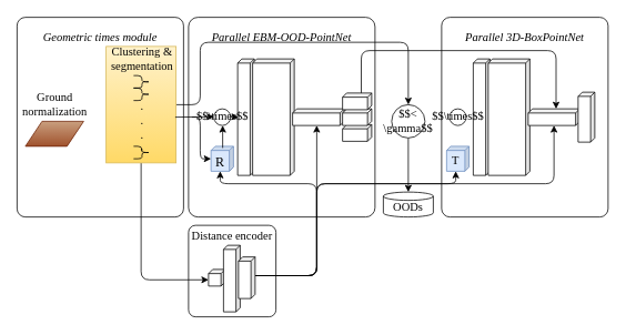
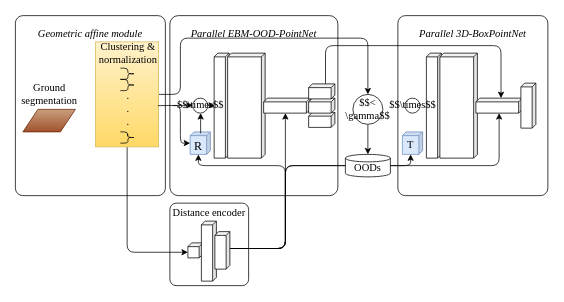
- <mxCell id="18" value="&lt;div&gt;Clustering &amp;amp; &lt;br&gt;&lt;/div&gt;&lt;div&gt;segmentation&lt;br&gt;&lt;/div&gt;" style="text;html=1;resizable=0;autosize=1;align=center;verticalAlign=middle;points=[];fillColor=none;strokeColor=none;rounded=0;fontFamily=Times New Roman;fontSize=14;" parent="1" vertex="1"><mxGeometry x="125" y="50" width="90" height="40" as="geometry" /></mxCell>
+ <mxCell id="18" value="&lt;div&gt;Clustering &amp;amp; &lt;br&gt;&lt;/div&gt;&lt;div&gt;normalization&lt;br&gt;&lt;/div&gt;" style="text;html=1;resizable=0;autosize=1;align=center;verticalAlign=middle;points=[];fillColor=none;strokeColor=none;rounded=0;fontFamily=Times New Roman;fontSize=14;" parent="1" vertex="1"><mxGeometry x="125" y="50" width="90" height="40" as="geometry" /></mxCell>
- <mxCell id="15" value="&lt;div&gt;&lt;font style=&quot;font-size: 14px&quot;&gt;Ground&lt;br&gt;&lt;/font&gt;&lt;/div&gt;&lt;div&gt;&lt;font style=&quot;font-size: 12px&quot;&gt;&lt;font style=&quot;font-size: 14px&quot;&gt;normalization&lt;/font&gt;&lt;br&gt;&lt;/font&gt;&lt;/div&gt;" style="text;html=1;resizable=0;autosize=1;align=center;verticalAlign=middle;points=[];fillColor=none;strokeColor=none;rounded=0;fontFamily=Times New Roman;fontSize=14;" parent="1" vertex="1"><mxGeometry x="20" y="105" width="90" height="40" as="geometry" /></mxCell>
+ <mxCell id="15" value="&lt;div&gt;&lt;font style=&quot;font-size: 14px&quot;&gt;Ground&lt;br&gt;&lt;/font&gt;&lt;/div&gt;&lt;div&gt;&lt;font style=&quot;font-size: 12px&quot;&gt;&lt;font style=&quot;font-size: 14px&quot;&gt;segmentation&lt;/font&gt;&lt;br&gt;&lt;/font&gt;&lt;/div&gt;" style="text;html=1;resizable=0;autosize=1;align=center;verticalAlign=middle;points=[];fillColor=none;strokeColor=none;rounded=0;fontFamily=Times New Roman;fontSize=14;" parent="1" vertex="1"><mxGeometry x="20" y="105" width="90" height="40" as="geometry" /></mxCell>
- <mxCell id="9" value="&lt;div&gt;&lt;i&gt;&lt;font style=&quot;font-size: 14px&quot;&gt;&lt;font face=&quot;Times New Roman&quot;&gt;Geometric times module&lt;/font&gt;&lt;/font&gt;&lt;/i&gt;&lt;/div&gt;&lt;div&gt;&lt;font size=&quot;3&quot;&gt;&lt;font face=&quot;Times New Roman&quot;&gt;&lt;br&gt;&lt;/font&gt;&lt;/font&gt;&lt;/div&gt;&lt;div&gt;&lt;font size=&quot;3&quot;&gt;&lt;font face=&quot;Times New Roman&quot;&gt;&lt;br&gt;&lt;/font&gt;&lt;/font&gt;&lt;/div&gt;&lt;div&gt;&lt;font size=&quot;3&quot;&gt;&lt;font face=&quot;Times New Roman&quot;&gt;&lt;br&gt;&lt;/font&gt;&lt;/font&gt;&lt;/div&gt;&lt;div&gt;&lt;font size=&quot;3&quot;&gt;&lt;font face=&quot;Times New Roman&quot;&gt;&lt;br&gt;&lt;/font&gt;&lt;/font&gt;&lt;/div&gt;&lt;div&gt;&lt;font size=&quot;3&quot;&gt;&lt;font face=&quot;Times New Roman&quot;&gt;&lt;br&gt;&lt;/font&gt;&lt;/font&gt;&lt;/div&gt;&lt;div&gt;&lt;font size=&quot;3&quot;&gt;&lt;font face=&quot;Times New Roman&quot;&gt;&lt;br&gt;&lt;/font&gt;&lt;/font&gt;&lt;/div&gt;&lt;div&gt;&lt;font size=&quot;3&quot;&gt;&lt;font face=&quot;Times New Roman&quot;&gt;&lt;br&gt;&lt;/font&gt;&lt;/font&gt;&lt;/div&gt;&lt;div&gt;&lt;font size=&quot;3&quot;&gt;&lt;font face=&quot;Times New Roman&quot;&gt;&lt;br&gt;&lt;/font&gt;&lt;/font&gt;&lt;/div&gt;&lt;div&gt;&lt;font size=&quot;3&quot;&gt;&lt;font face=&quot;Times New Roman&quot;&gt;&lt;br&gt;&lt;/font&gt;&lt;/font&gt;&lt;/div&gt;&lt;div&gt;&lt;font size=&quot;3&quot;&gt;&lt;font face=&quot;Times New Roman&quot;&gt;&lt;br&gt;&lt;/font&gt;&lt;/font&gt;&lt;/div&gt;" style="rounded=1;whiteSpace=wrap;html=1;arcSize=5;strokeWidth=1;perimeterSpacing=0;" parent="1" vertex="1"><mxGeometry x="20" y="20" width="200" height="240" as="geometry" /></mxCell>
+ <mxCell id="9" value="&lt;div&gt;&lt;i&gt;&lt;font style=&quot;font-size: 14px&quot;&gt;&lt;font face=&quot;Times New Roman&quot;&gt;Geometric affine module&lt;/font&gt;&lt;/font&gt;&lt;/i&gt;&lt;/div&gt;&lt;div&gt;&lt;font size=&quot;3&quot;&gt;&lt;font face=&quot;Times New Roman&quot;&gt;&lt;br&gt;&lt;/font&gt;&lt;/font&gt;&lt;/div&gt;&lt;div&gt;&lt;font size=&quot;3&quot;&gt;&lt;font face=&quot;Times New Roman&quot;&gt;&lt;br&gt;&lt;/font&gt;&lt;/font&gt;&lt;/div&gt;&lt;div&gt;&lt;font size=&quot;3&quot;&gt;&lt;font face=&quot;Times New Roman&quot;&gt;&lt;br&gt;&lt;/font&gt;&lt;/font&gt;&lt;/div&gt;&lt;div&gt;&lt;font size=&quot;3&quot;&gt;&lt;font face=&quot;Times New Roman&quot;&gt;&lt;br&gt;&lt;/font&gt;&lt;/font&gt;&lt;/div&gt;&lt;div&gt;&lt;font size=&quot;3&quot;&gt;&lt;font face=&quot;Times New Roman&quot;&gt;&lt;br&gt;&lt;/font&gt;&lt;/font&gt;&lt;/div&gt;&lt;div&gt;&lt;font size=&quot;3&quot;&gt;&lt;font face=&quot;Times New Roman&quot;&gt;&lt;br&gt;&lt;/font&gt;&lt;/font&gt;&lt;/div&gt;&lt;div&gt;&lt;font size=&quot;3&quot;&gt;&lt;font face=&quot;Times New Roman&quot;&gt;&lt;br&gt;&lt;/font&gt;&lt;/font&gt;&lt;/div&gt;&lt;div&gt;&lt;font size=&quot;3&quot;&gt;&lt;font face=&quot;Times New Roman&quot;&gt;&lt;br&gt;&lt;/font&gt;&lt;/font&gt;&lt;/div&gt;&lt;div&gt;&lt;font size=&quot;3&quot;&gt;&lt;font face=&quot;Times New Roman&quot;&gt;&lt;br&gt;&lt;/font&gt;&lt;/font&gt;&lt;/div&gt;&lt;div&gt;&lt;font size=&quot;3&quot;&gt;&lt;font face=&quot;Times New Roman&quot;&gt;&lt;br&gt;&lt;/font&gt;&lt;/font&gt;&lt;/div&gt;" style="rounded=1;whiteSpace=wrap;html=1;arcSize=5;strokeWidth=1;perimeterSpacing=0;" parent="1" vertex="1"><mxGeometry x="20" y="20" width="200" height="240" as="geometry" /></mxCell>
- <mxCell id="13" value="OODs" style="shape=cylinder3;whiteSpace=wrap;html=1;boundedLbl=1;backgroundOutline=1;size=5;fontFamily=Times New Roman;fontSize=14;strokeWidth=1;" parent="1" vertex="1"><mxGeometry x="460" y="230" width="60" height="30" as="geometry" /></mxCell>
+ <mxCell id="13" value="OODs" style="shape=cylinder3;whiteSpace=wrap;html=1;boundedLbl=1;backgroundOutline=1;size=5;fontFamily=Times New Roman;fontSize=14;strokeWidth=1;" parent="1" vertex="1"><mxGeometry x="460" y="205" width="60" height="30" as="geometry" /></mxCell>
